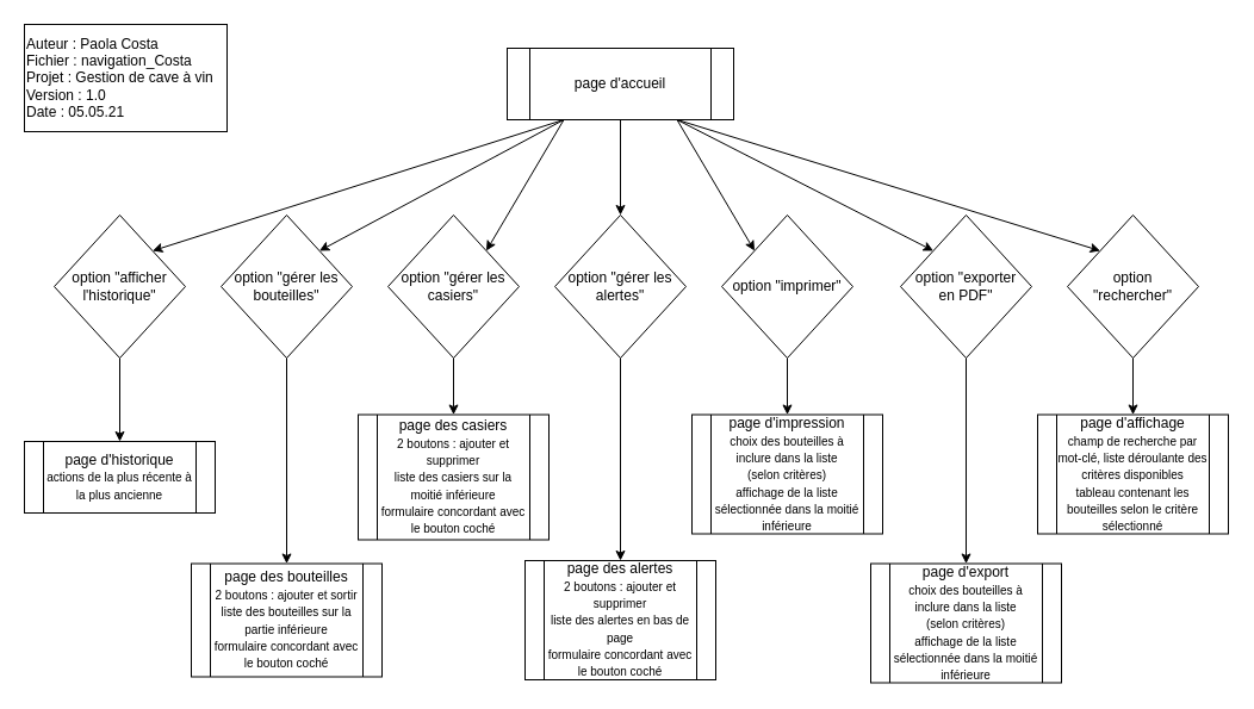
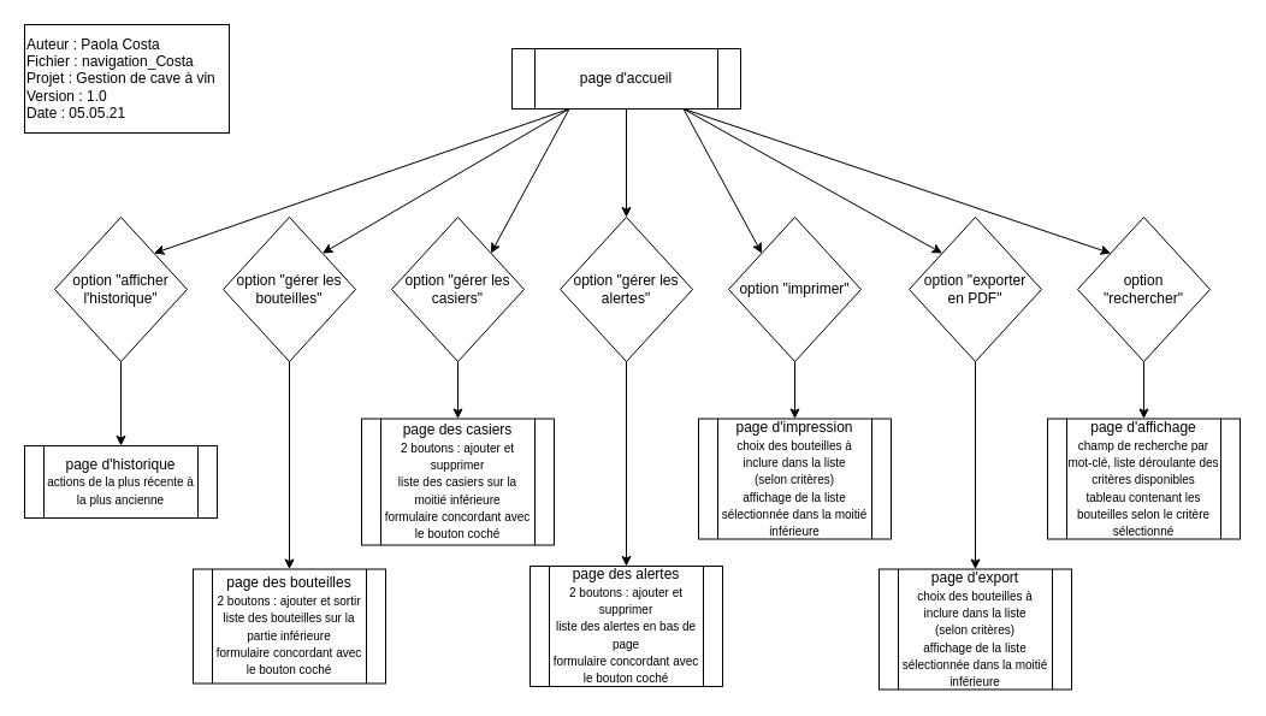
- <mxCell id="9" value="page d'accueil" style="shape=process;whiteSpace=wrap;html=1;backgroundOutline=1;fillColor=none;" vertex="1" parent="1"><mxGeometry x="425" y="40" width="190" height="60" as="geometry" /></mxCell>
+ <mxCell id="9" value="page d'accueil" style="shape=process;whiteSpace=wrap;html=1;backgroundOutline=1;fillColor=none;" vertex="1" parent="1"><mxGeometry x="425" y="40" width="190" height="50" as="geometry" /></mxCell>
